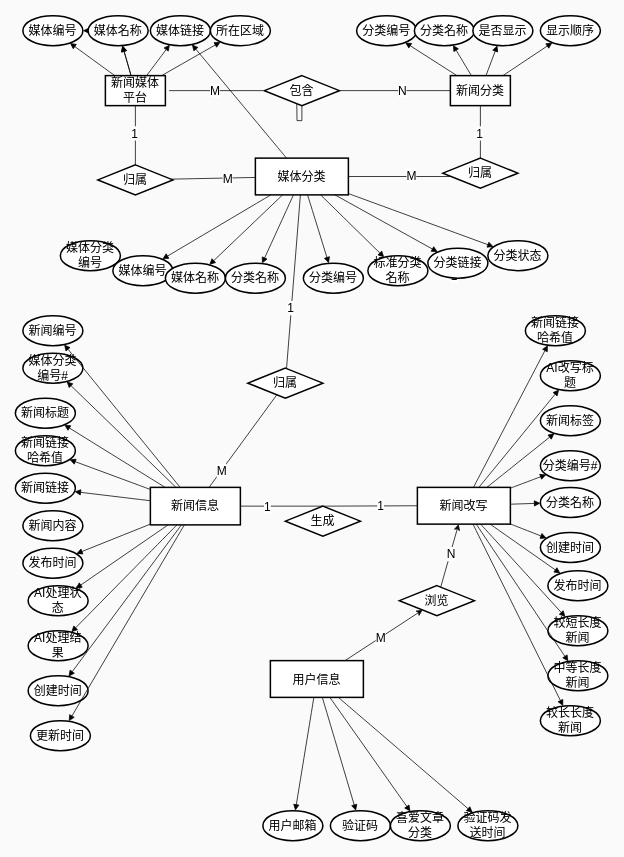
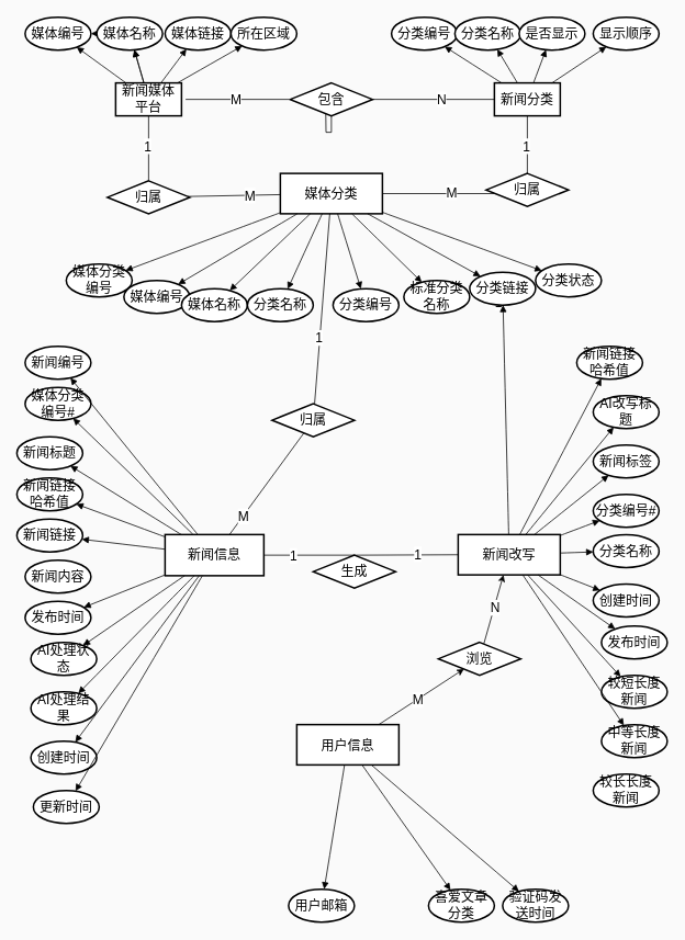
- <mxCell id="70" value="" style="curved=1;startArrow=none;endArrow=block;rounded=0;fontSize=16;exitDx=0;exitDy=0;exitPerimeter=0;" parent="1" source="17" target="6" edge="1"><mxGeometry relative="1" as="geometry"><mxPoint x="353.175" y="290" as="sourcePoint" /></mxGeometry></mxCell>
+ <mxCell id="70" value="" style="curved=1;startArrow=none;endArrow=block;rounded=0;fontSize=16;exitDx=0;exitDy=0;exitPerimeter=0;" parent="1" source="17" target="18" edge="1"><mxGeometry relative="1" as="geometry"><mxPoint x="353.175" y="290" as="sourcePoint" /></mxGeometry></mxCell>
- <mxCell id="100" value="" style="curved=1;startArrow=none;endArrow=block;rounded=0;fontSize=16;" parent="1" source="49" target="59" edge="1"><mxGeometry relative="1" as="geometry" /></mxCell>
+ <mxCell id="100" value="" style="curved=1;startArrow=none;endArrow=block;rounded=0;fontSize=16;" parent="1" source="49" target="23" edge="1"><mxGeometry relative="1" as="geometry" /></mxCell>
- <mxCell id="88" value="" style="curved=1;startArrow=none;endArrow=block;rounded=0;fontSize=16;" parent="1" source="44" target="46" edge="1"><mxGeometry relative="1" as="geometry" /></mxCell>
- <mxCell id="46" value="验证码" style="ellipse;strokeWidth=2;whiteSpace=wrap;fontSize=16;flipH=0;flipV=0;" parent="1" vertex="1"><mxGeometry x="440" y="1080" width="80" height="40" as="geometry" /></mxCell>
